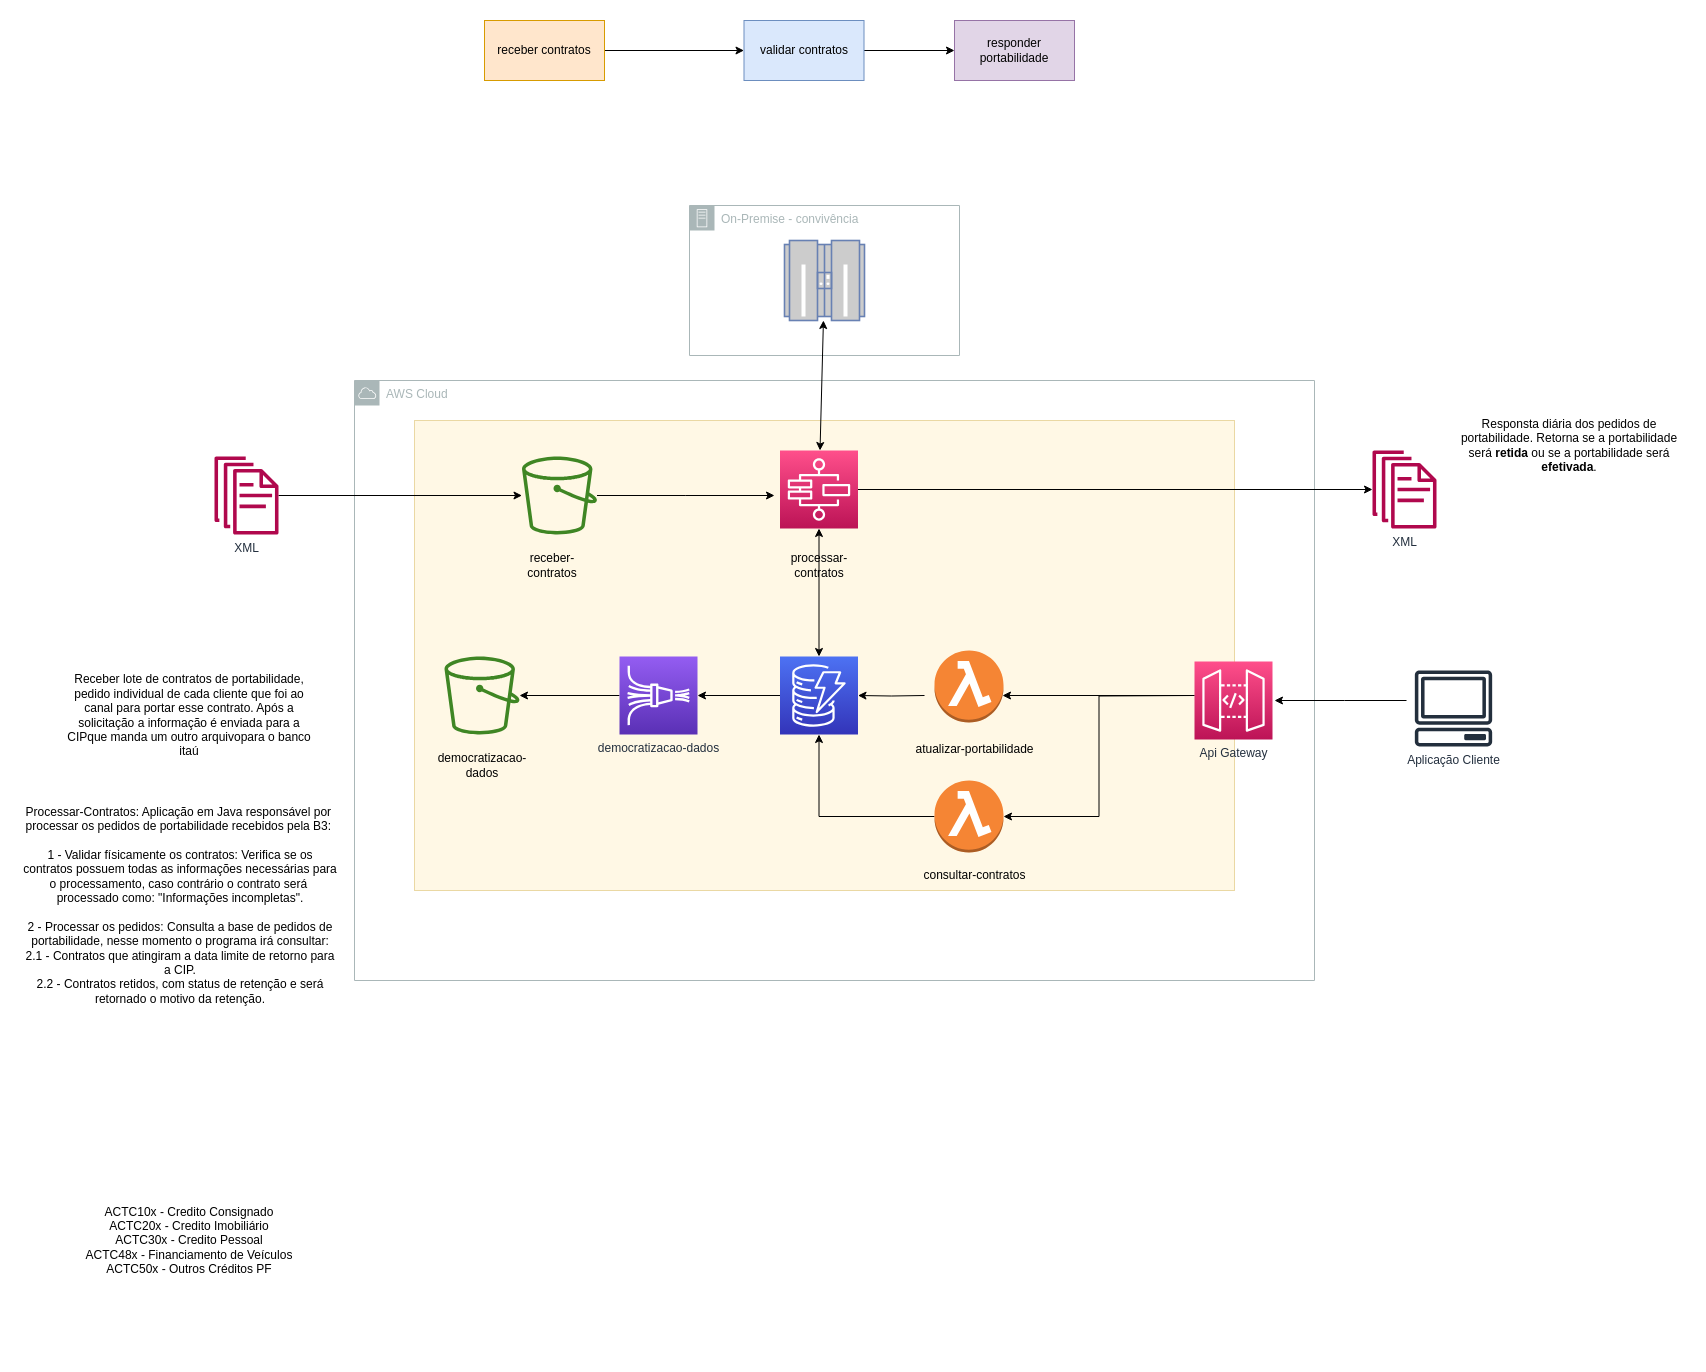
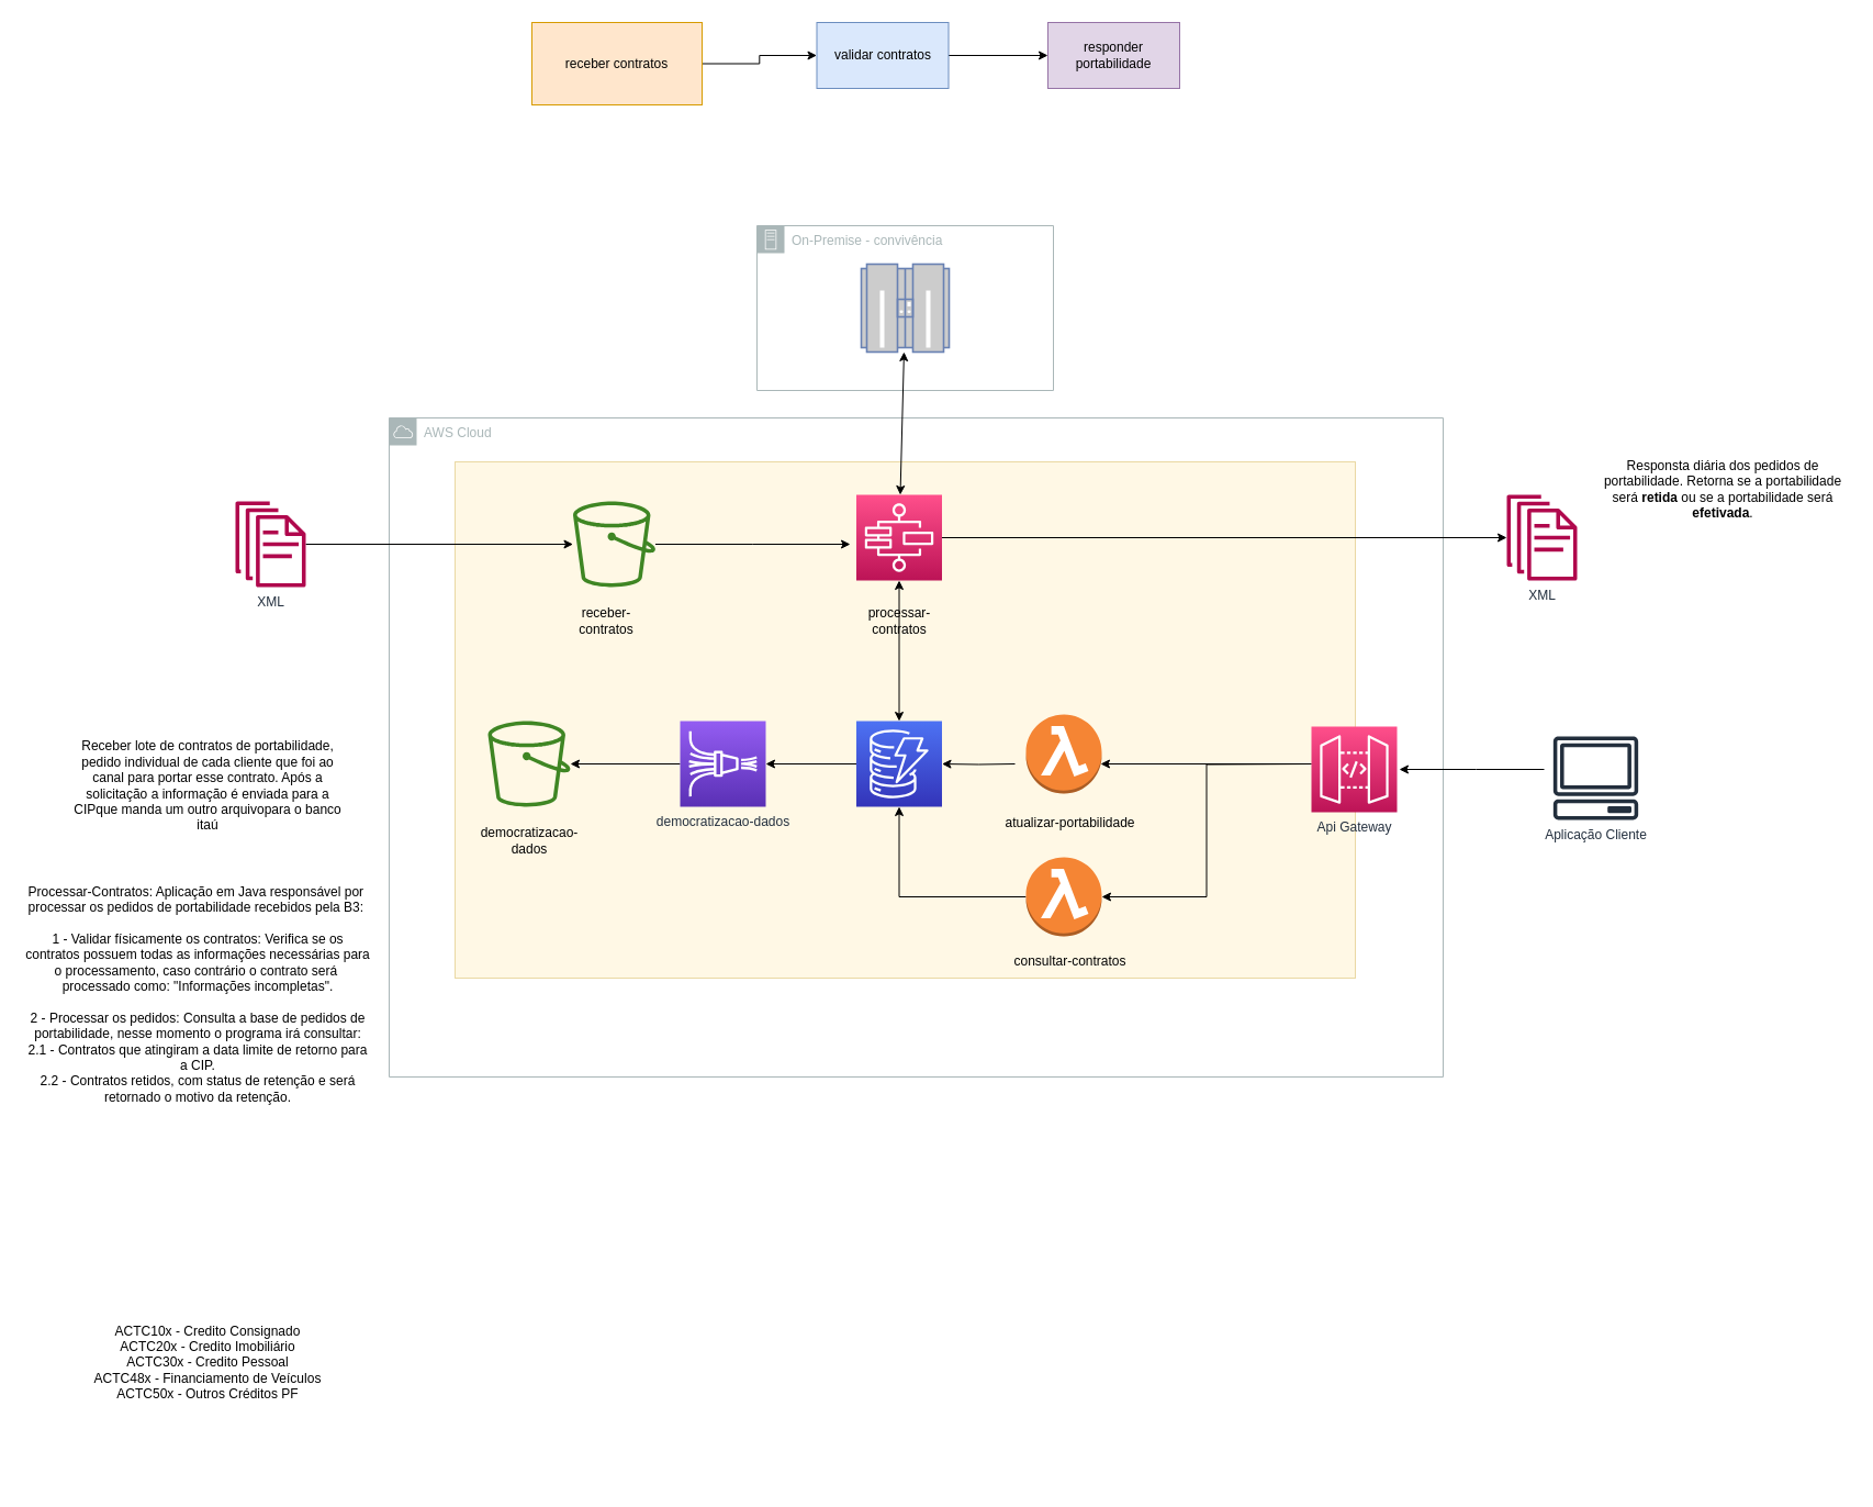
- <mxCell id="8" value="receber contratos" style="rounded=0;whiteSpace=wrap;html=1;fillColor=#ffe6cc;strokeColor=#d79b00;" parent="1" vertex="1"><mxGeometry x="484" y="20" width="120" height="60" as="geometry" /></mxCell>
+ <mxCell id="8" value="receber contratos" style="rounded=0;whiteSpace=wrap;html=1;fillColor=#ffe6cc;strokeColor=#d79b00;" parent="1" vertex="1"><mxGeometry x="484" y="20" width="155" height="75" as="geometry" /></mxCell>
